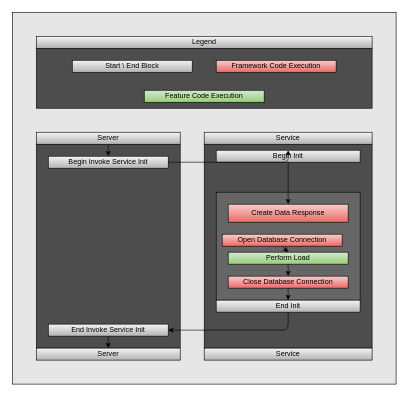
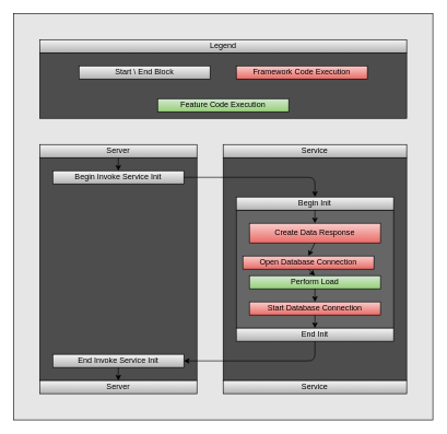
- <mxCell id="15" value="Begin Init" style="rounded=0;whiteSpace=wrap;html=1;fillColor=#f5f5f5;gradientColor=#b3b3b3;" parent="1" vertex="1"><mxGeometry x="360" y="250" width="240" height="20" as="geometry" /></mxCell>
+ <mxCell id="15" value="Begin Init" style="rounded=0;whiteSpace=wrap;html=1;fillColor=#f5f5f5;gradientColor=#b3b3b3;" parent="1" vertex="1"><mxGeometry x="360" y="300" width="240" height="20" as="geometry" /></mxCell>
+ <mxCell id="28" value="" style="endArrow=classic;html=1;exitX=0.5;exitY=1;exitDx=0;exitDy=0;entryX=0.5;entryY=0;entryDx=0;entryDy=0;" parent="1" source="26" target="24" edge="1"><mxGeometry width="50" height="50" relative="1" as="geometry"><mxPoint x="700" y="860" as="sourcePoint" /><mxPoint x="750" y="810" as="targetPoint" /></mxGeometry></mxCell>
- <mxCell id="25" value="Close Database Connection" style="rounded=0;whiteSpace=wrap;html=1;fillColor=#f8cecc;gradientColor=#ea6b66;" parent="1" vertex="1"><mxGeometry x="380" y="460" width="200" height="20" as="geometry" /></mxCell>
+ <mxCell id="25" value="Start Database Connection" style="rounded=0;whiteSpace=wrap;html=1;fillColor=#f8cecc;gradientColor=#ea6b66;" parent="1" vertex="1"><mxGeometry x="380" y="460" width="200" height="20" as="geometry" /></mxCell>
